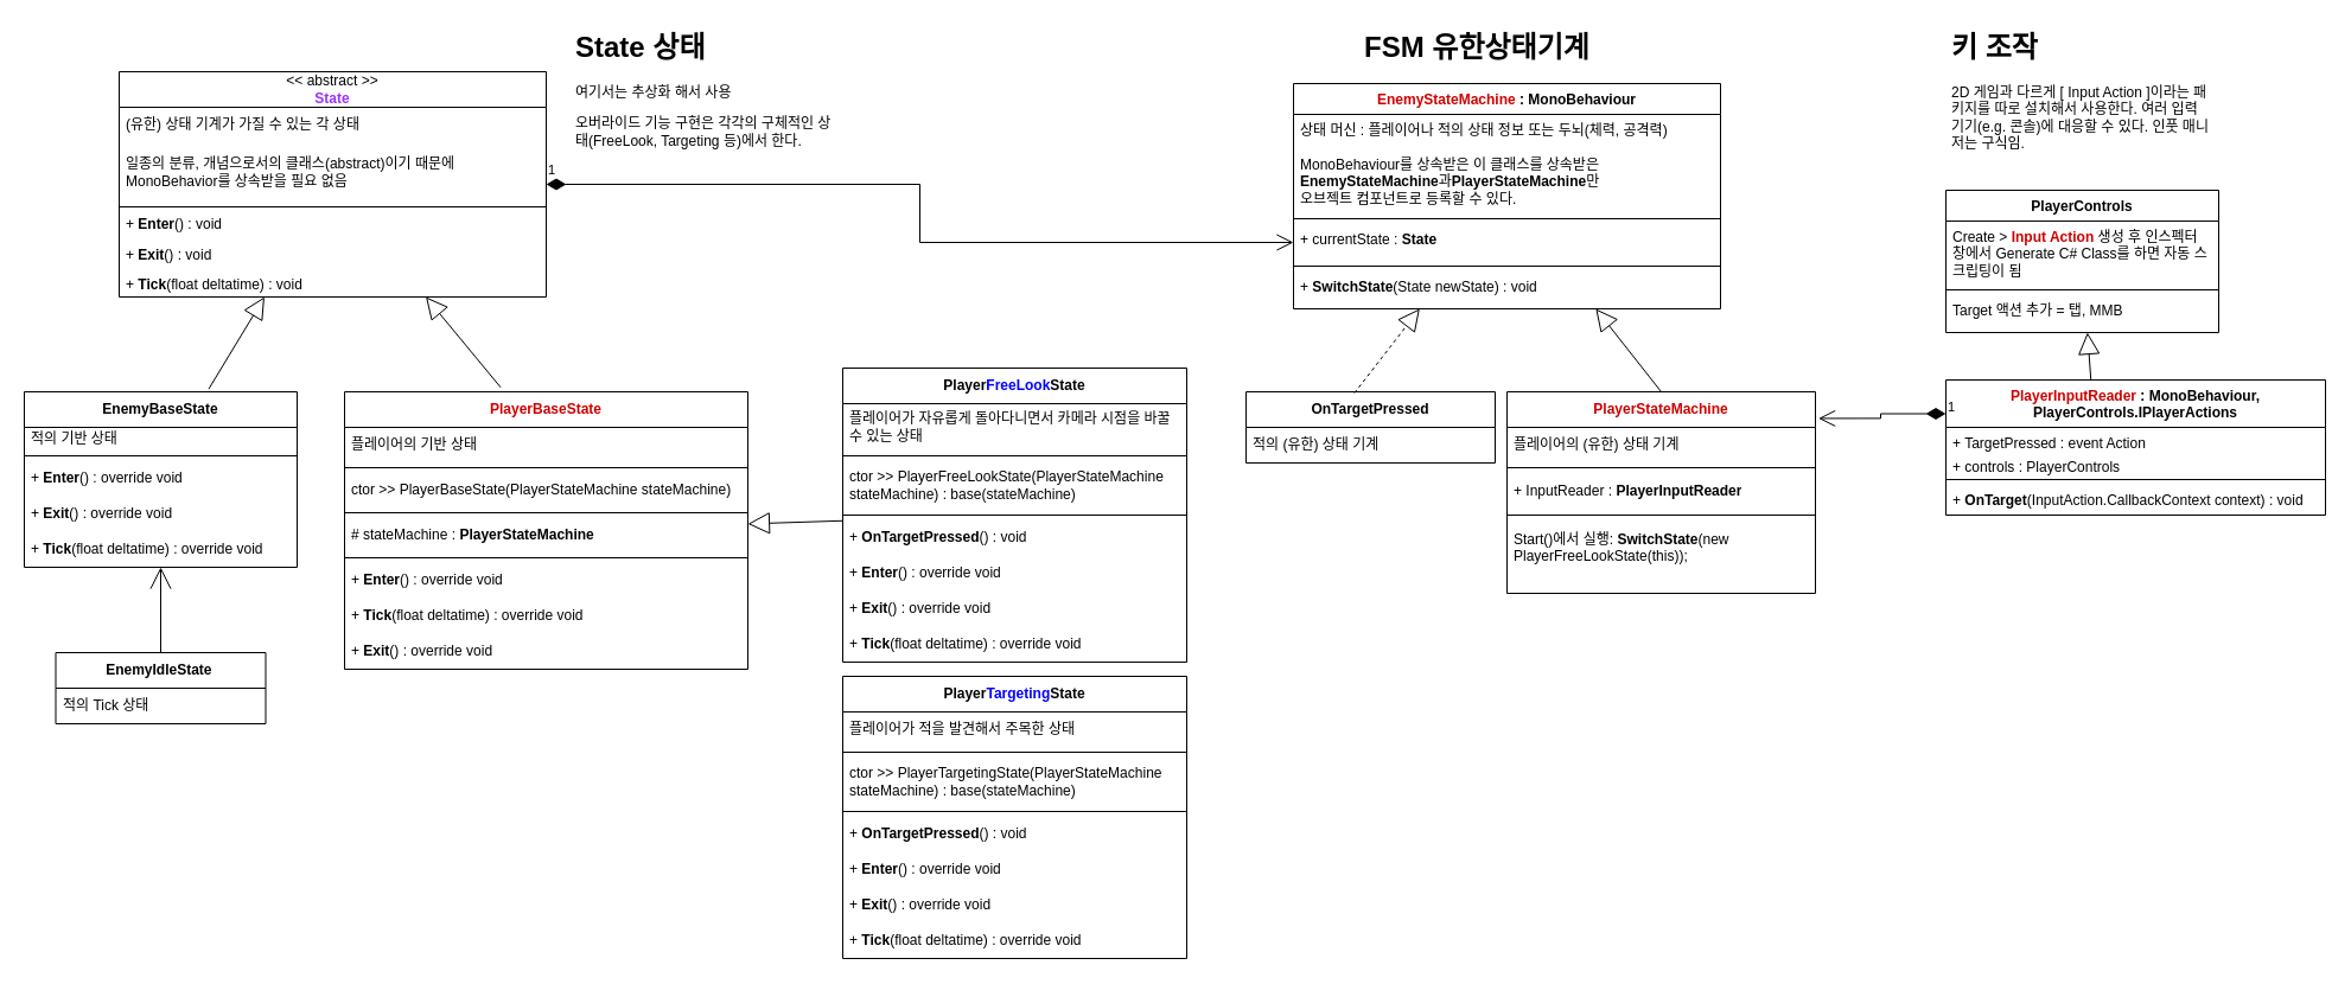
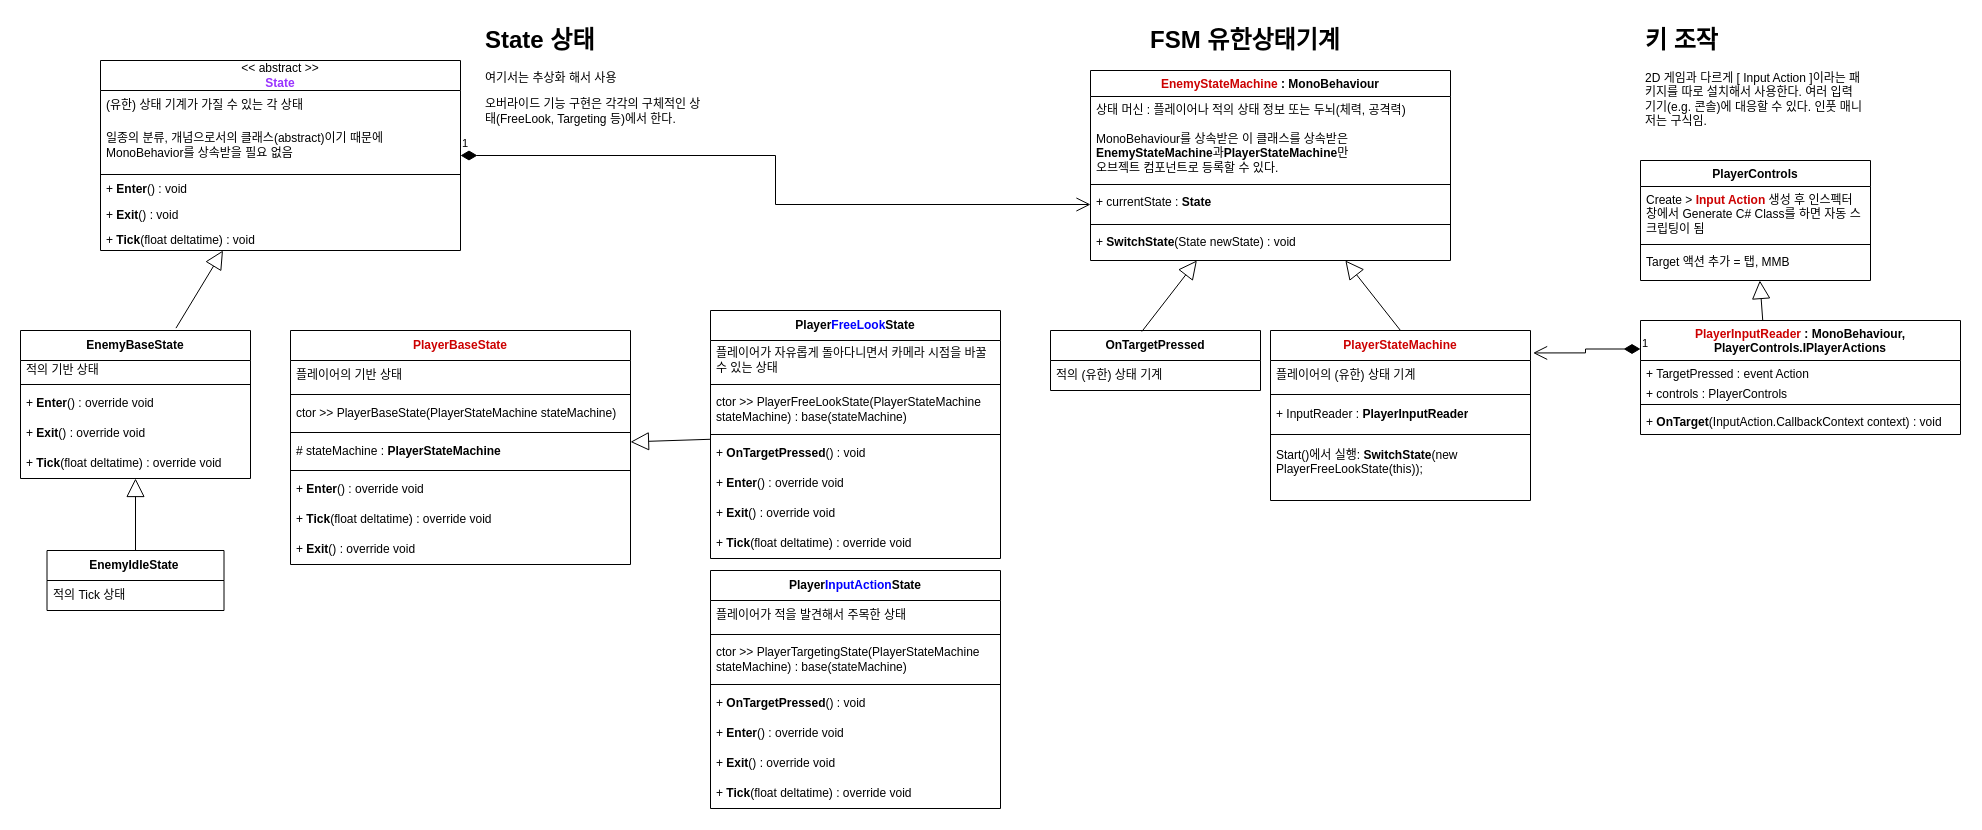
- <mxCell id="64" value="" style="endArrow=block;endSize=16;endFill=0;html=1;rounded=0;exitX=0.387;exitY=-0.016;exitDx=0;exitDy=0;exitPerimeter=0;" edge="1" parent="1" source="53" target="2"><mxGeometry width="160" relative="1" as="geometry"><mxPoint x="280" y="360" as="sourcePoint" /><mxPoint x="440" y="360" as="targetPoint" /></mxGeometry></mxCell>
- <mxCell id="51" value="" style="endArrow=block;endSize=16;endFill=0;html=1;rounded=0;exitX=0.435;exitY=0.017;exitDx=0;exitDy=0;exitPerimeter=0;dashed=1;" edge="1" parent="1" source="11" target="45"><mxGeometry width="160" relative="1" as="geometry"><mxPoint x="1230" y="390" as="sourcePoint" /><mxPoint x="1390" y="390" as="targetPoint" /></mxGeometry></mxCell>
+ <mxCell id="51" value="" style="endArrow=block;endSize=16;endFill=0;html=1;rounded=0;exitX=0.435;exitY=0.017;exitDx=0;exitDy=0;exitPerimeter=0;" edge="1" parent="1" source="11" target="45"><mxGeometry width="160" relative="1" as="geometry"><mxPoint x="1230" y="390" as="sourcePoint" /><mxPoint x="1390" y="390" as="targetPoint" /></mxGeometry></mxCell>
- <mxCell id="65" value="" style="endArrow=open;endSize=16;endFill=0;html=1;rounded=0;" edge="1" parent="1" source="9" target="13"><mxGeometry width="160" relative="1" as="geometry"><mxPoint x="280" y="520" as="sourcePoint" /><mxPoint x="440" y="520" as="targetPoint" /></mxGeometry></mxCell>
+ <mxCell id="65" value="" style="endArrow=block;endSize=16;endFill=0;html=1;rounded=0;" edge="1" parent="1" source="9" target="13"><mxGeometry width="160" relative="1" as="geometry"><mxPoint x="280" y="520" as="sourcePoint" /><mxPoint x="440" y="520" as="targetPoint" /></mxGeometry></mxCell>
- <mxCell id="71" value="&lt;font style=&quot;border-color: var(--border-color);&quot;&gt;&lt;b style=&quot;border-color: var(--border-color);&quot;&gt;Player&lt;font color=&quot;#0000ff&quot;&gt;Targeting&lt;/font&gt;State&lt;/b&gt;&lt;br&gt;&lt;/font&gt;" style="swimlane;fontStyle=0;childLayout=stackLayout;horizontal=1;startSize=30;horizontalStack=0;resizeParent=1;resizeParentMax=0;resizeLast=0;collapsible=1;marginBottom=0;whiteSpace=wrap;html=1;" vertex="1" parent="1"><mxGeometry x="710" y="570" width="290" height="238" as="geometry"><mxRectangle x="-60" y="390" width="160" height="30" as="alternateBounds" /></mxGeometry></mxCell>
+ <mxCell id="71" value="&lt;font style=&quot;border-color: var(--border-color);&quot;&gt;&lt;b style=&quot;border-color: var(--border-color);&quot;&gt;Player&lt;font color=&quot;#0000ff&quot;&gt;InputAction&lt;/font&gt;State&lt;/b&gt;&lt;br&gt;&lt;/font&gt;" style="swimlane;fontStyle=0;childLayout=stackLayout;horizontal=1;startSize=30;horizontalStack=0;resizeParent=1;resizeParentMax=0;resizeLast=0;collapsible=1;marginBottom=0;whiteSpace=wrap;html=1;" vertex="1" parent="1"><mxGeometry x="710" y="570" width="290" height="238" as="geometry"><mxRectangle x="-60" y="390" width="160" height="30" as="alternateBounds" /></mxGeometry></mxCell>
